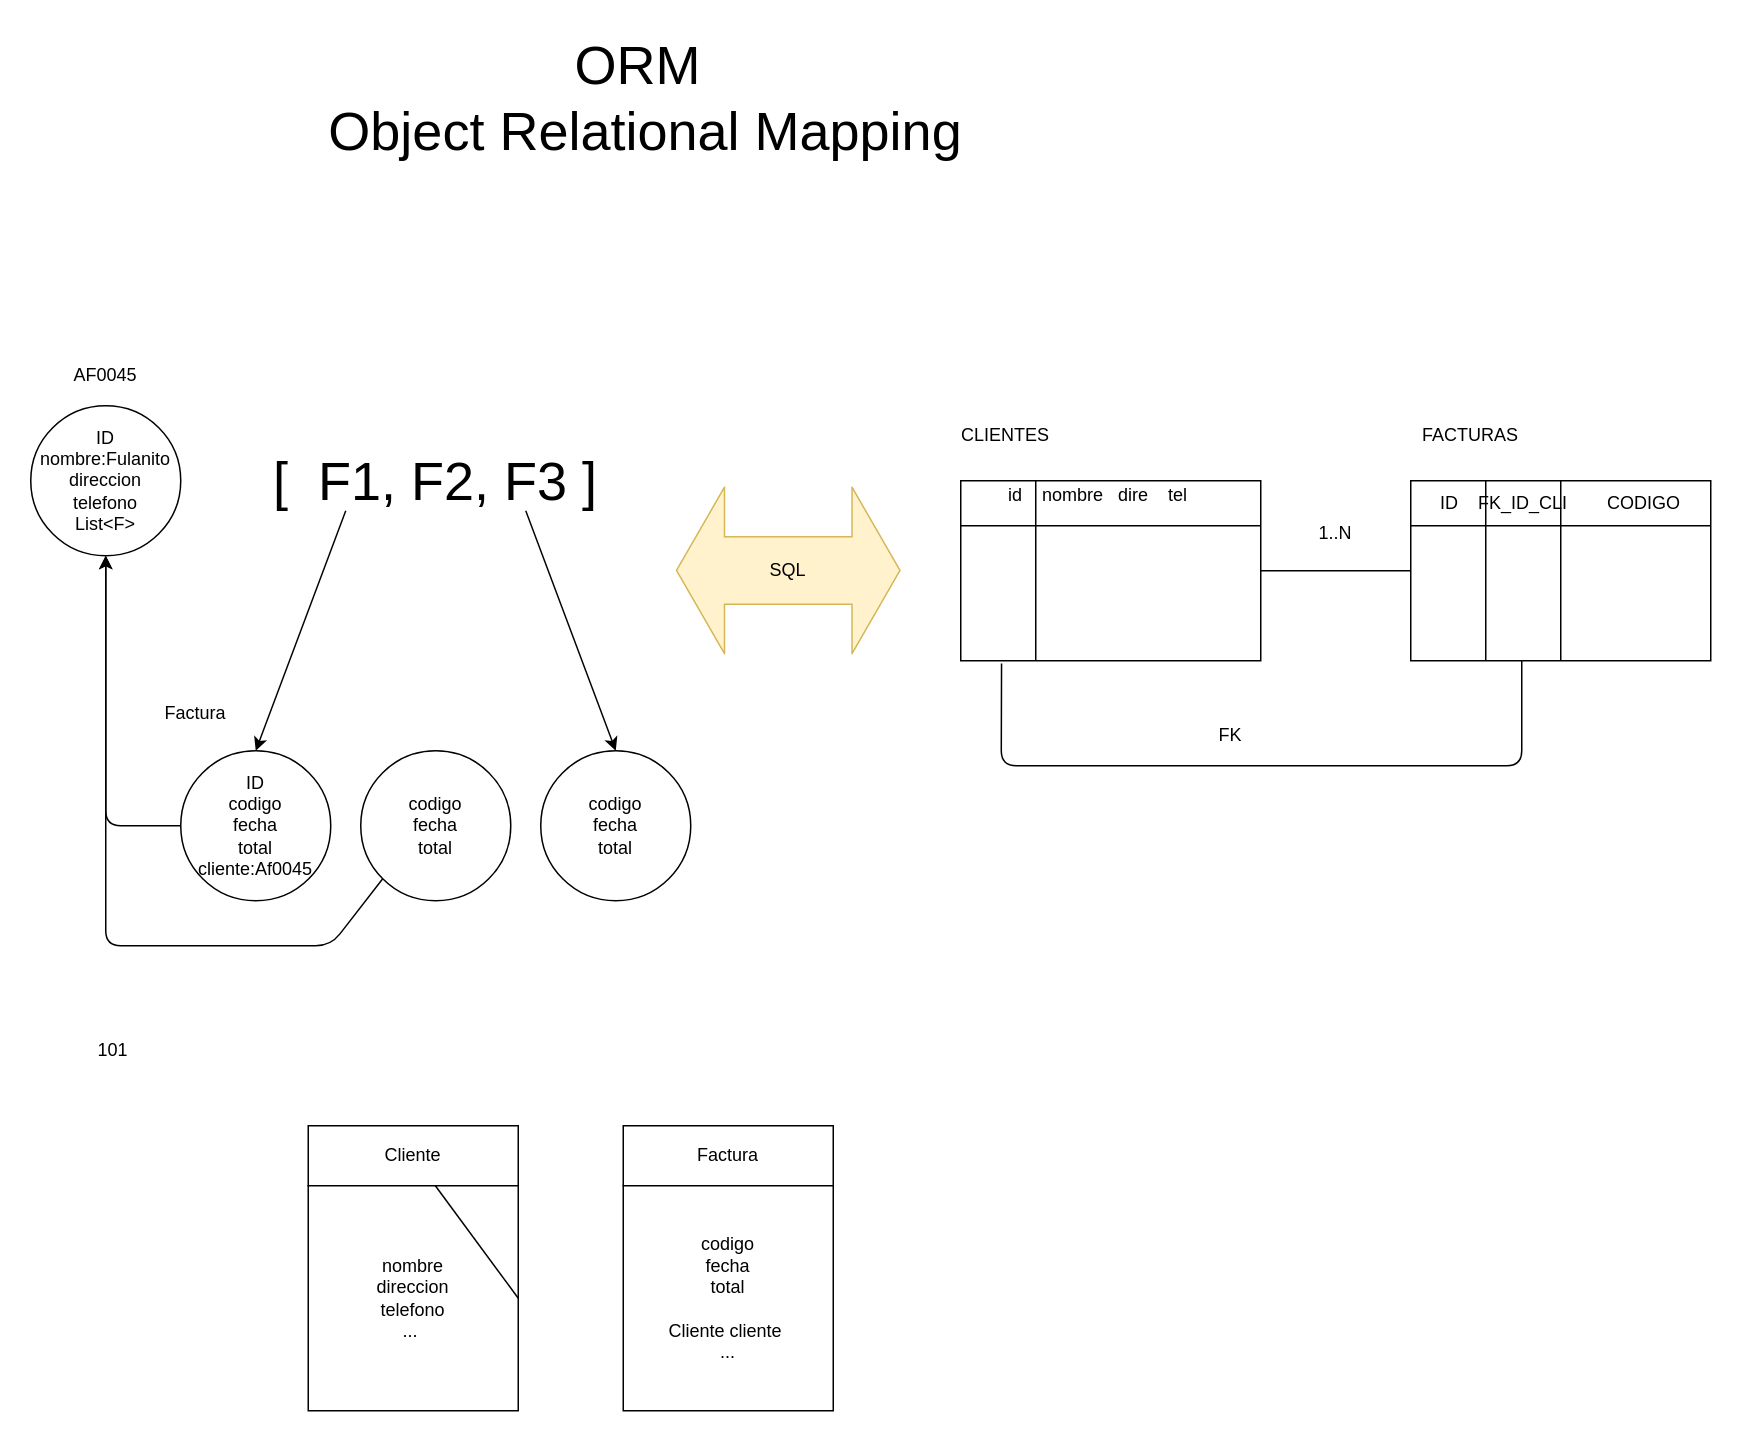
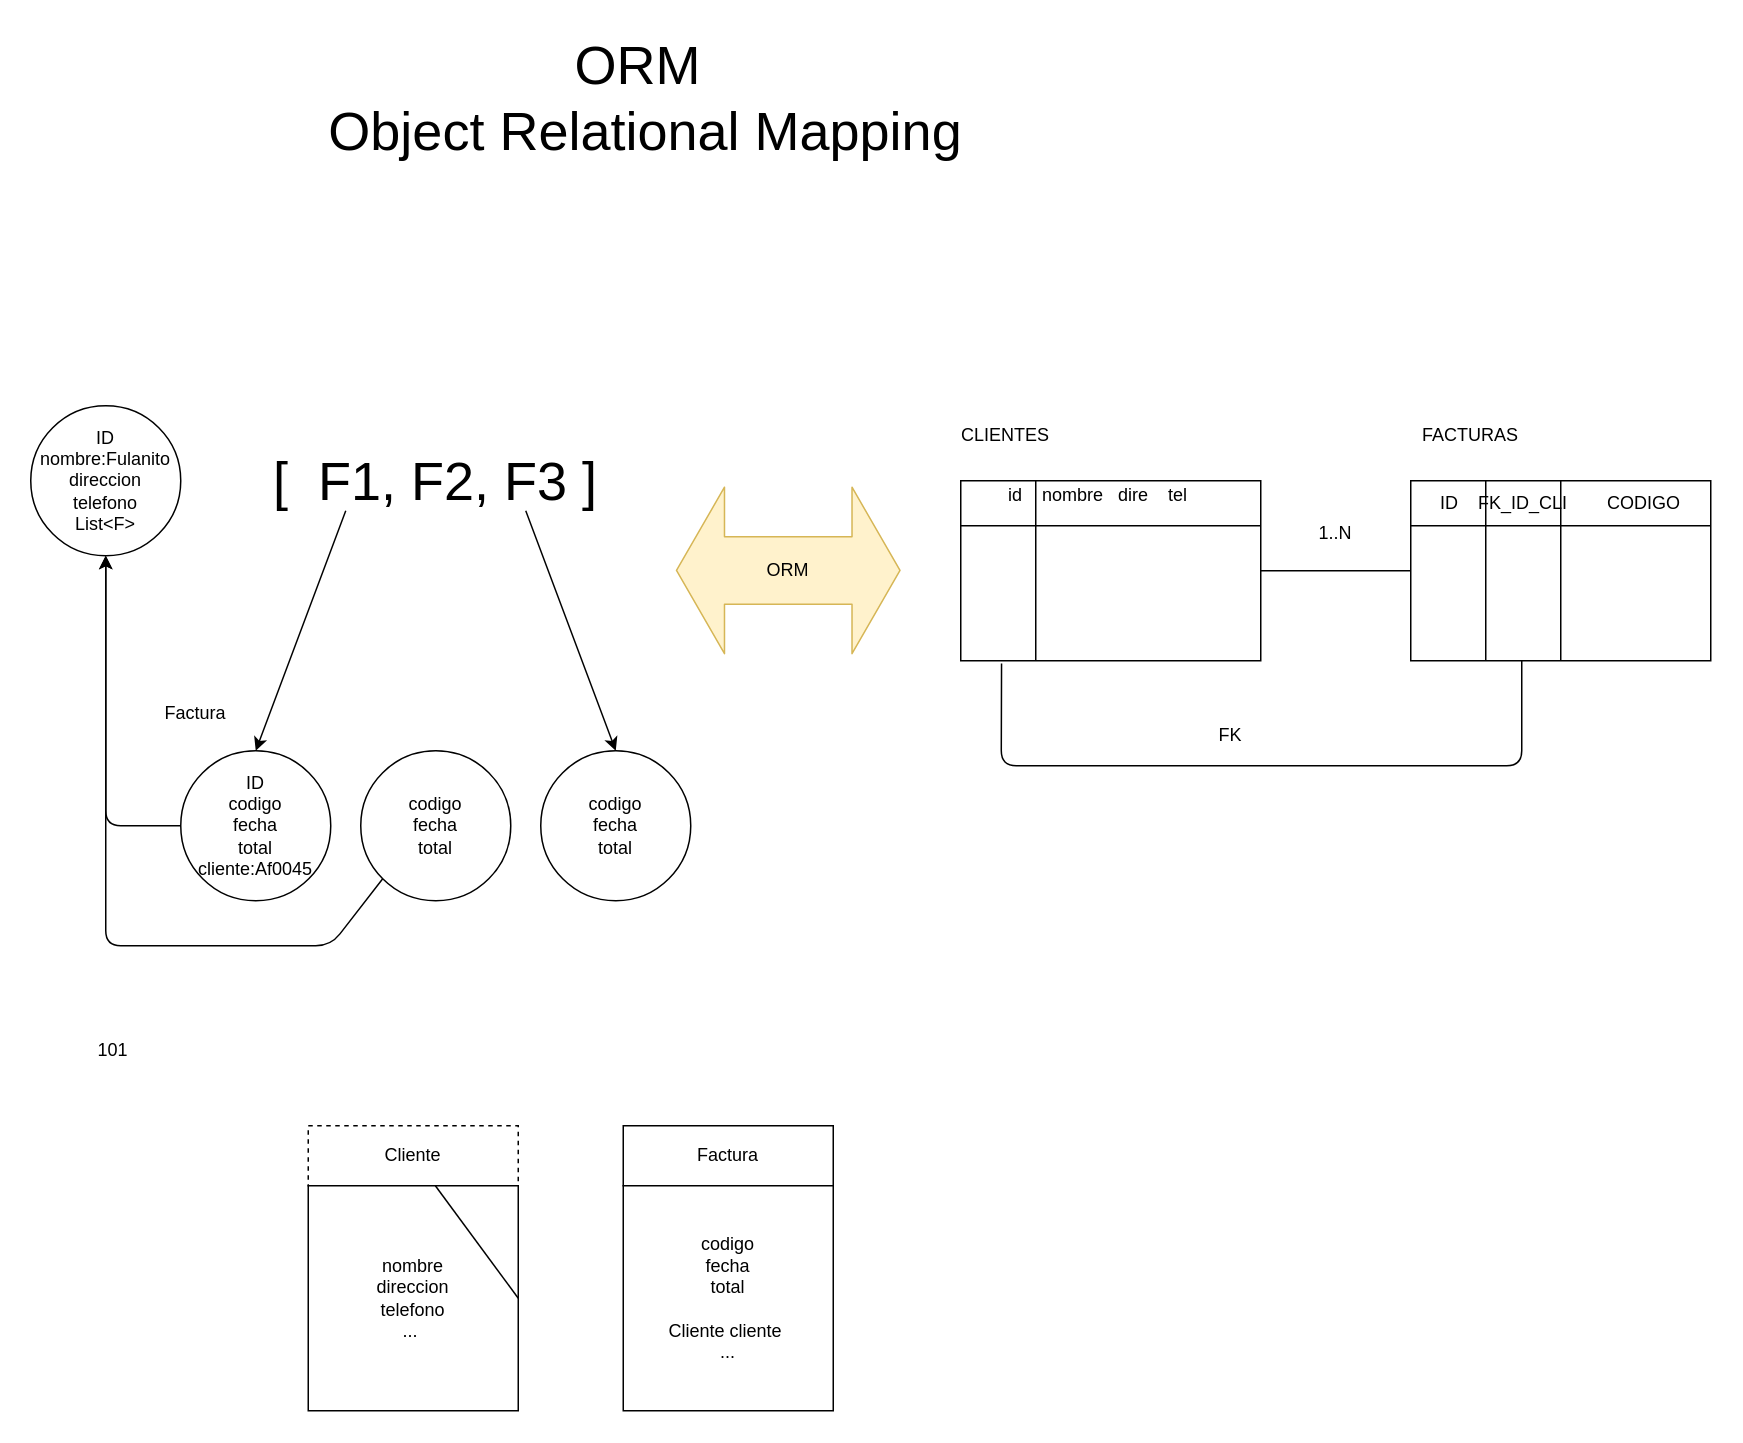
- <mxCell id="4" value="AF0045" style="text;html=1;strokeColor=none;fillColor=none;align=center;verticalAlign=middle;whiteSpace=wrap;rounded=0;" parent="1" vertex="1"><mxGeometry x="50" y="240" width="40" height="20" as="geometry" /></mxCell>
- <mxCell id="32" value="SQL" style="text;html=1;strokeColor=none;fillColor=none;align=center;verticalAlign=middle;whiteSpace=wrap;rounded=0;" parent="1" vertex="1"><mxGeometry x="495" y="365" width="60" height="30" as="geometry" /></mxCell>
+ <mxCell id="32" value="ORM" style="text;html=1;strokeColor=none;fillColor=none;align=center;verticalAlign=middle;whiteSpace=wrap;rounded=0;" parent="1" vertex="1"><mxGeometry x="495" y="365" width="60" height="30" as="geometry" /></mxCell>
- <mxCell id="25" value="Cliente" style="rounded=0;whiteSpace=wrap;html=1;" parent="1" vertex="1"><mxGeometry x="205" y="750" width="140" height="40" as="geometry" /></mxCell>
+ <mxCell id="25" value="Cliente" style="rounded=0;whiteSpace=wrap;html=1;dashed=1;" parent="1" vertex="1"><mxGeometry x="205" y="750" width="140" height="40" as="geometry" /></mxCell>
